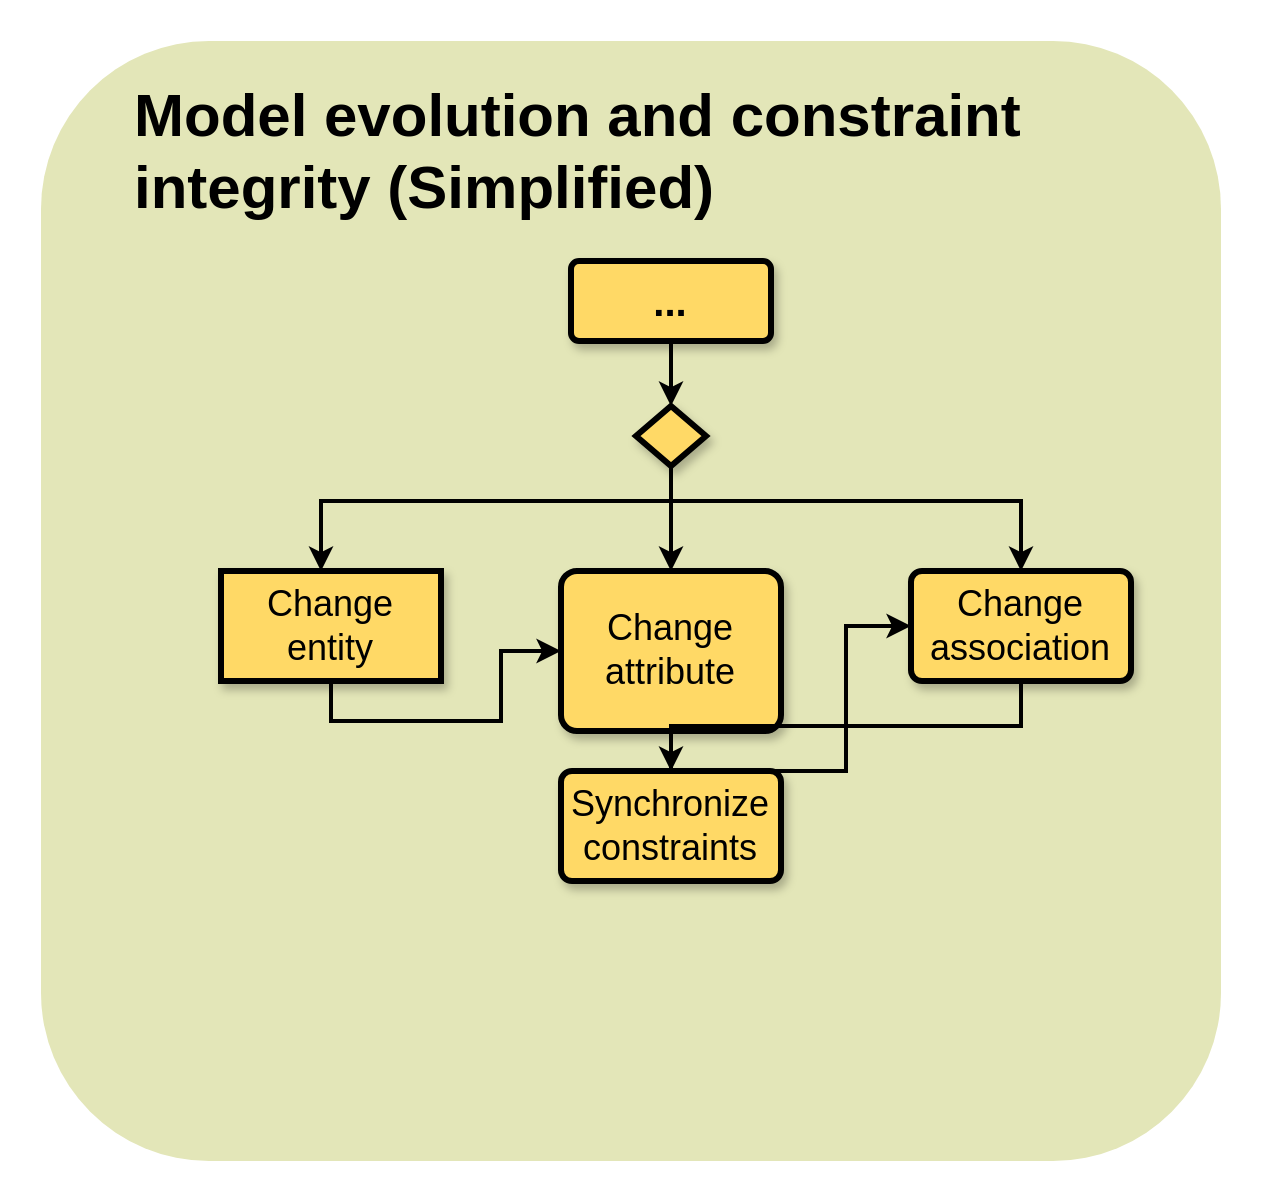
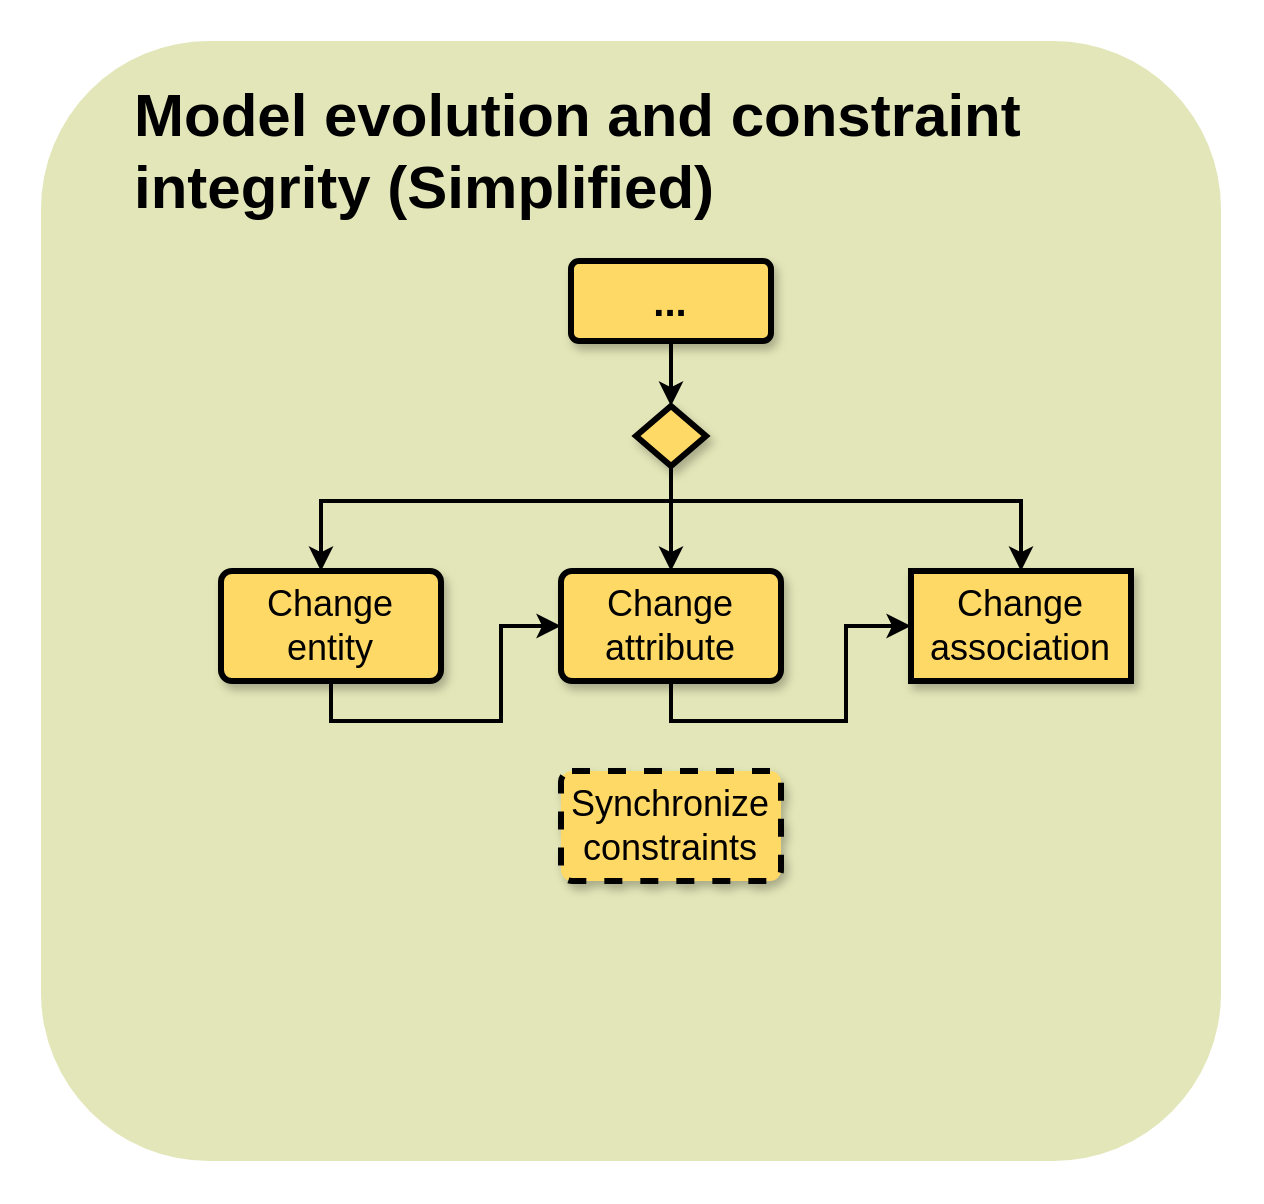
- <mxCell id="13" value="&lt;font style=&quot;font-size: 18px;&quot;&gt;Change entity&lt;/font&gt;" style="arcSize=10;whiteSpace=wrap;html=1;align=center;strokeColor=#000000;strokeWidth=3;fillColor=#FFD966;perimeterSpacing=0;shadow=1;rounded=0;" vertex="1" parent="1"><mxGeometry x="110" y="285" width="110" height="55" as="geometry" /></mxCell>
+ <mxCell id="13" value="&lt;font style=&quot;font-size: 18px;&quot;&gt;Change entity&lt;/font&gt;" style="rounded=1;arcSize=10;whiteSpace=wrap;html=1;align=center;strokeColor=#000000;strokeWidth=3;fillColor=#FFD966;perimeterSpacing=0;shadow=1;" vertex="1" parent="1"><mxGeometry x="110" y="285" width="110" height="55" as="geometry" /></mxCell>
- <mxCell id="15" value="&lt;font style=&quot;font-size: 18px;&quot;&gt;Change association&lt;/font&gt;" style="rounded=1;arcSize=10;whiteSpace=wrap;html=1;align=center;strokeColor=#000000;strokeWidth=3;fillColor=#FFD966;perimeterSpacing=0;shadow=1;" vertex="1" parent="1"><mxGeometry x="455" y="285" width="110" height="55" as="geometry" /></mxCell>
+ <mxCell id="15" value="&lt;font style=&quot;font-size: 18px;&quot;&gt;Change association&lt;/font&gt;" style="arcSize=10;whiteSpace=wrap;html=1;align=center;strokeColor=#000000;strokeWidth=3;fillColor=#FFD966;perimeterSpacing=0;shadow=1;rounded=0;" vertex="1" parent="1"><mxGeometry x="455" y="285" width="110" height="55" as="geometry" /></mxCell>
- <mxCell id="5" value="&lt;font style=&quot;font-size: 18px;&quot;&gt;Change attribute&lt;/font&gt;" style="rounded=1;arcSize=10;whiteSpace=wrap;html=1;align=center;strokeColor=#000000;strokeWidth=3;fillColor=#FFD966;perimeterSpacing=0;shadow=1;" vertex="1" parent="1"><mxGeometry x="280" y="285" width="110" height="80" as="geometry" /></mxCell>
+ <mxCell id="5" value="&lt;font style=&quot;font-size: 18px;&quot;&gt;Change attribute&lt;/font&gt;" style="rounded=1;arcSize=10;whiteSpace=wrap;html=1;align=center;strokeColor=#000000;strokeWidth=3;fillColor=#FFD966;perimeterSpacing=0;shadow=1;" vertex="1" parent="1"><mxGeometry x="280" y="285" width="110" height="55" as="geometry" /></mxCell>
- <mxCell id="14" style="edgeStyle=orthogonalEdgeStyle;rounded=0;orthogonalLoop=1;jettySize=auto;html=1;exitX=0.5;exitY=1;exitDx=0;exitDy=0;entryX=0.5;entryY=0;entryDx=0;entryDy=0;strokeWidth=2;" edge="1" parent="1" source="15" target="16"><mxGeometry relative="1" as="geometry" /></mxCell>
- <mxCell id="16" value="&lt;font style=&quot;font-size: 18px;&quot;&gt;Synchronize constraints&lt;/font&gt;" style="rounded=1;arcSize=10;whiteSpace=wrap;html=1;align=center;strokeColor=#000000;strokeWidth=3;fillColor=#FFD966;perimeterSpacing=0;shadow=1;" vertex="1" parent="1"><mxGeometry x="280" y="385" width="110" height="55" as="geometry" /></mxCell>
+ <mxCell id="16" value="&lt;font style=&quot;font-size: 18px;&quot;&gt;Synchronize constraints&lt;/font&gt;" style="rounded=1;arcSize=10;whiteSpace=wrap;html=1;align=center;strokeColor=#000000;strokeWidth=3;fillColor=#FFD966;perimeterSpacing=0;shadow=1;dashed=1;" vertex="1" parent="1"><mxGeometry x="280" y="385" width="110" height="55" as="geometry" /></mxCell>
